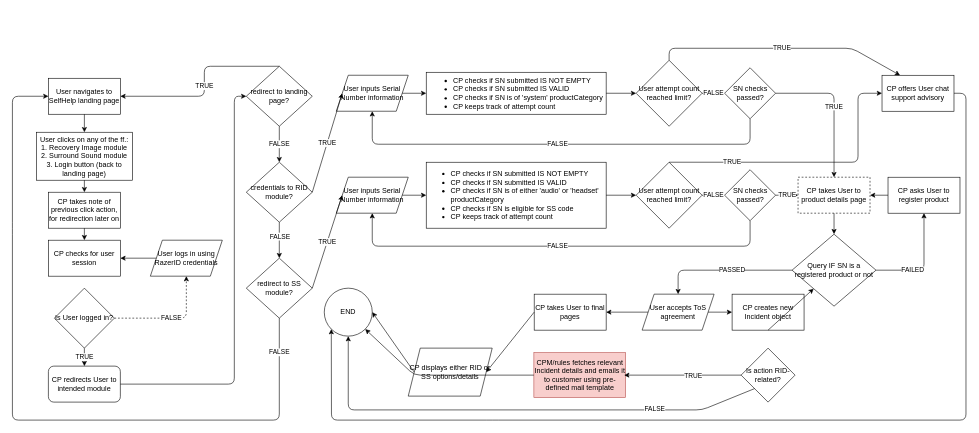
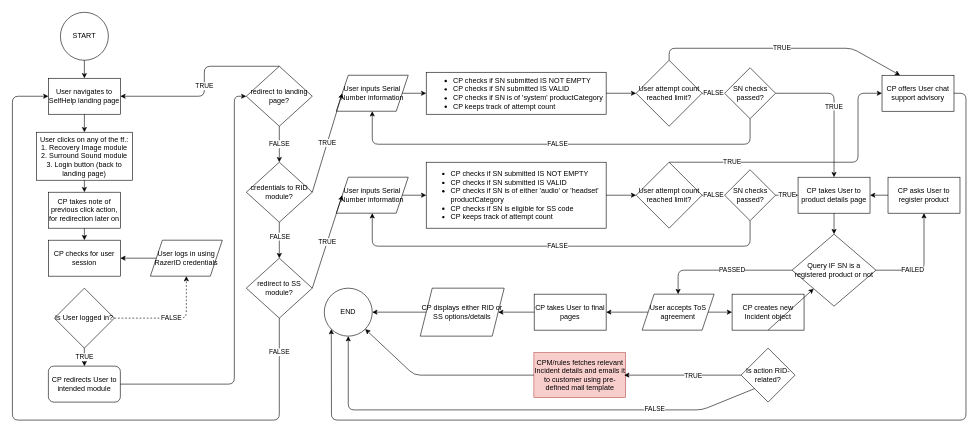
+ <mxCell id="2" value="START" style="ellipse;whiteSpace=wrap;html=1;aspect=fixed;" vertex="1" parent="1"><mxGeometry x="100" y="20" width="80" height="80" as="geometry" /></mxCell>
+ <mxCell id="10" value="" style="endArrow=classic;html=1;exitX=0.5;exitY=1;exitDx=0;exitDy=0;entryX=0.5;entryY=0;entryDx=0;entryDy=0;" edge="1" parent="1" source="2" target="3"><mxGeometry width="50" height="50" relative="1" as="geometry"><mxPoint x="440" y="180" as="sourcePoint" /><mxPoint x="490" y="130" as="targetPoint" /></mxGeometry></mxCell>
- <mxCell id="42" value="CP takes User to product details page" style="rounded=0;whiteSpace=wrap;html=1;dashed=1;" vertex="1" parent="1"><mxGeometry x="1330" y="295" width="120" height="60" as="geometry" /></mxCell>
+ <mxCell id="42" value="CP takes User to product details page" style="rounded=0;whiteSpace=wrap;html=1;" vertex="1" parent="1"><mxGeometry x="1330" y="295" width="120" height="60" as="geometry" /></mxCell>
- <mxCell id="59" value="CP displays either RID or SS options/details" style="shape=parallelogram;perimeter=parallelogramPerimeter;whiteSpace=wrap;html=1;fixedSize=1;" vertex="1" parent="1"><mxGeometry x="680" y="580" width="140" height="80" as="geometry" /></mxCell>
+ <mxCell id="59" value="CP displays either RID or SS options/details" style="shape=parallelogram;perimeter=parallelogramPerimeter;whiteSpace=wrap;html=1;fixedSize=1;" vertex="1" parent="1"><mxGeometry x="700" y="480" width="140" height="80" as="geometry" /></mxCell>
